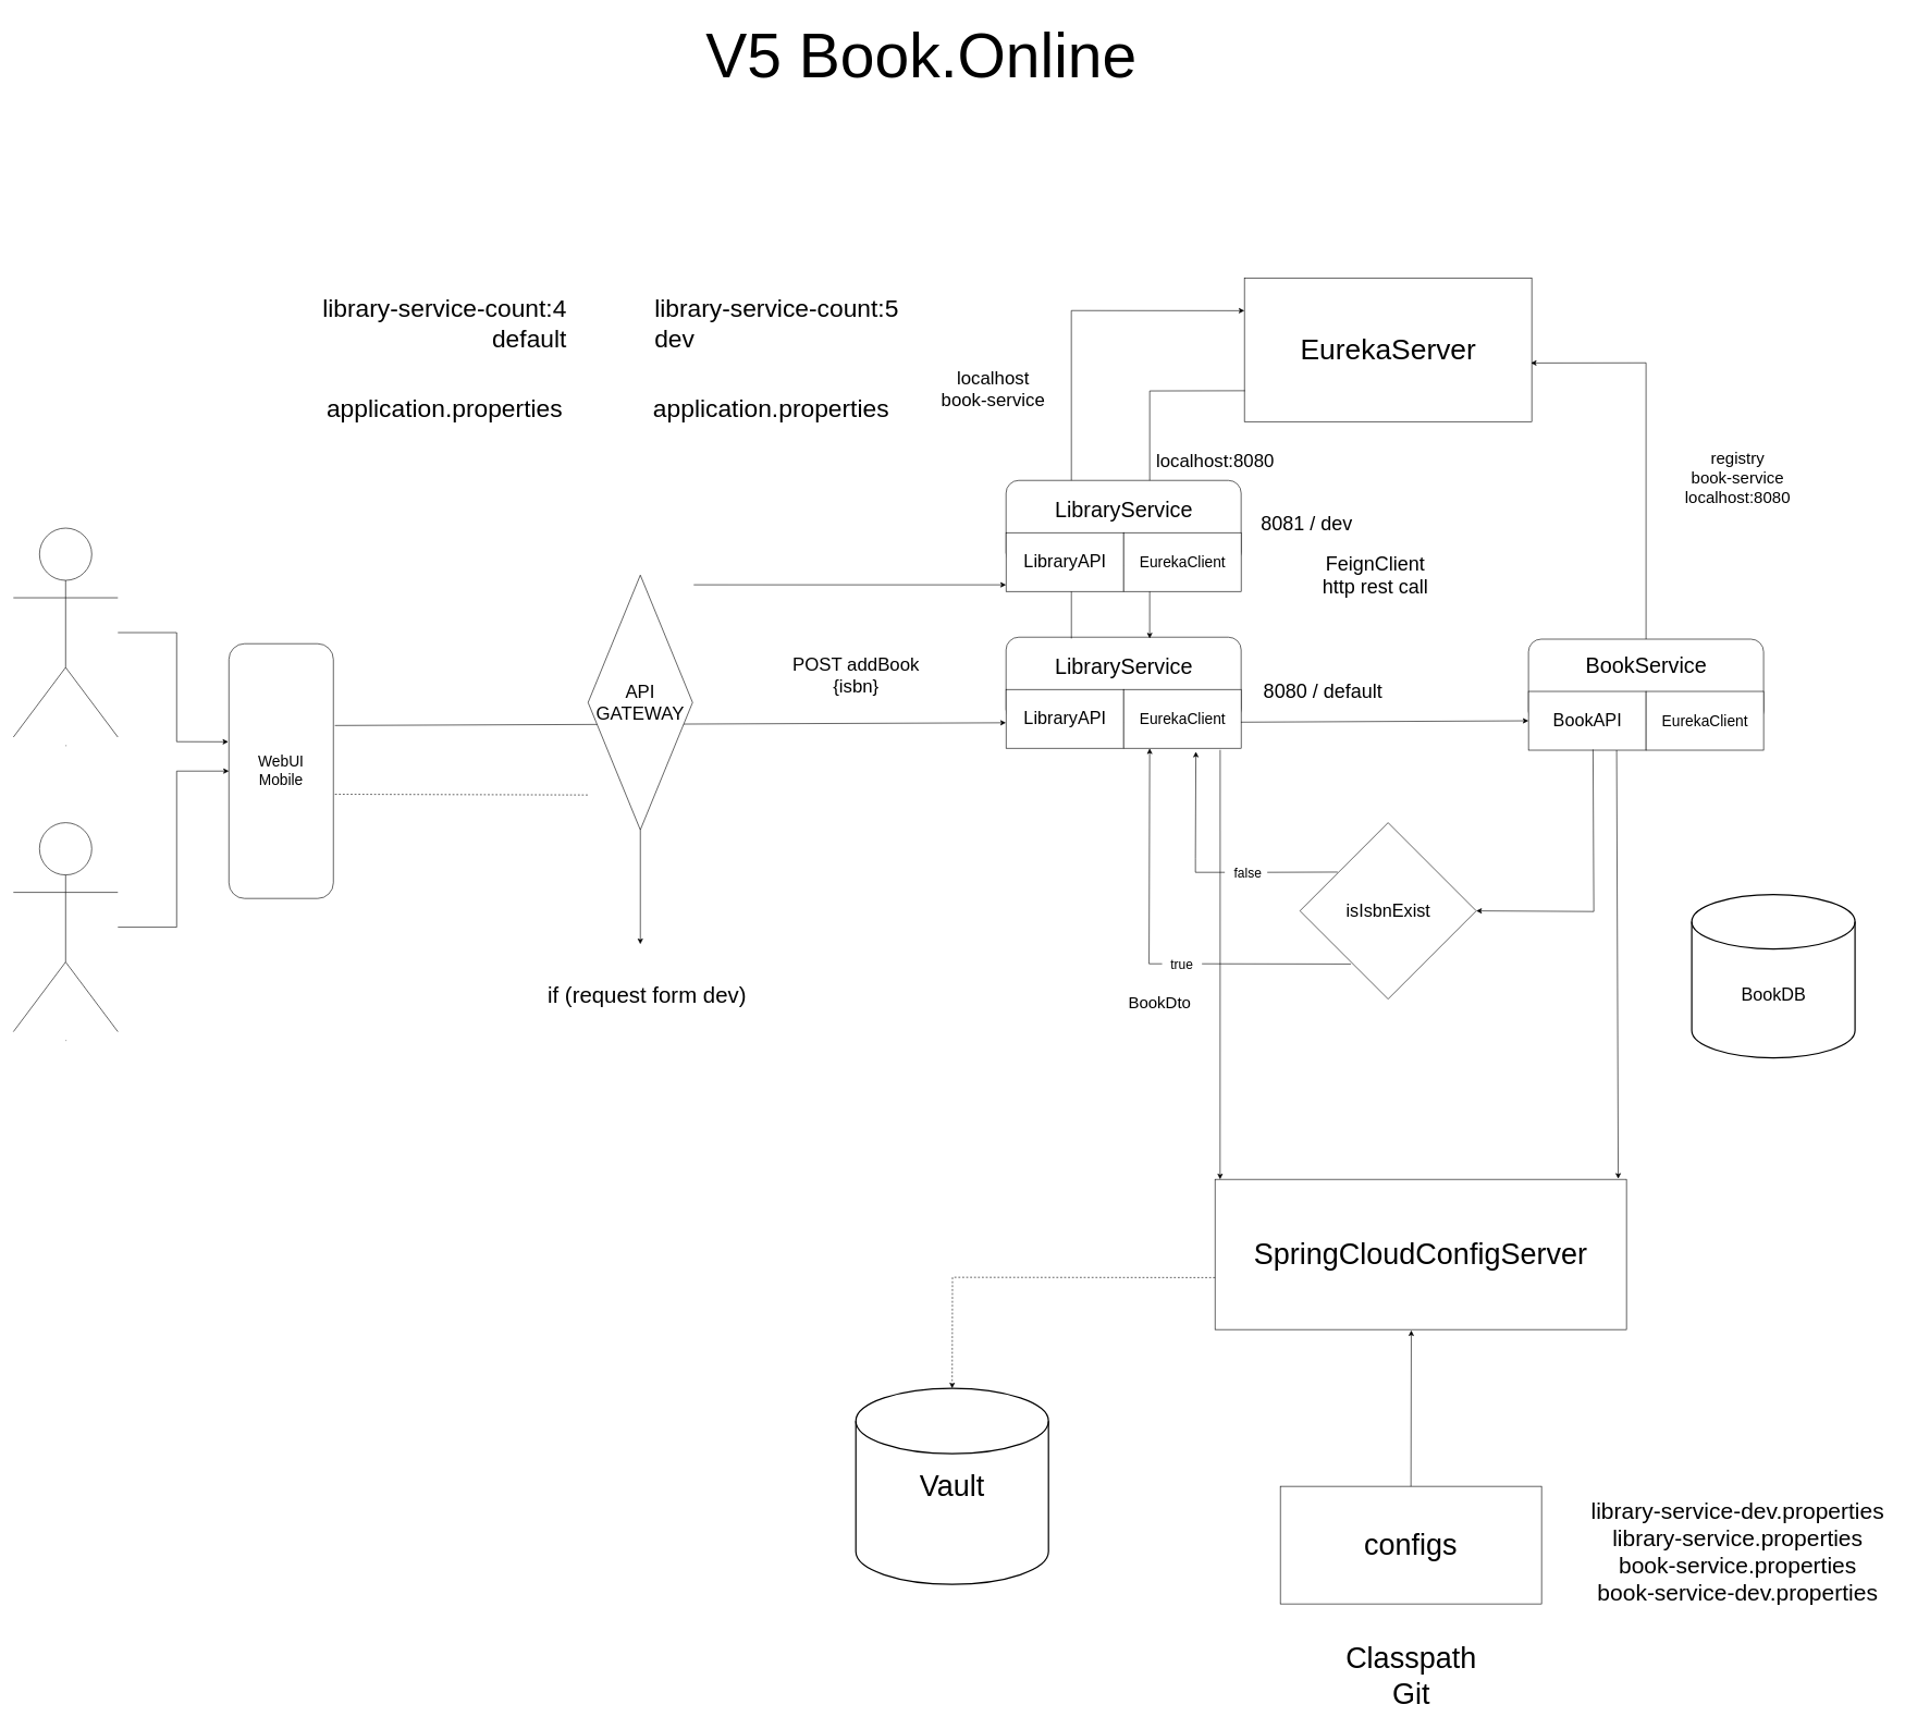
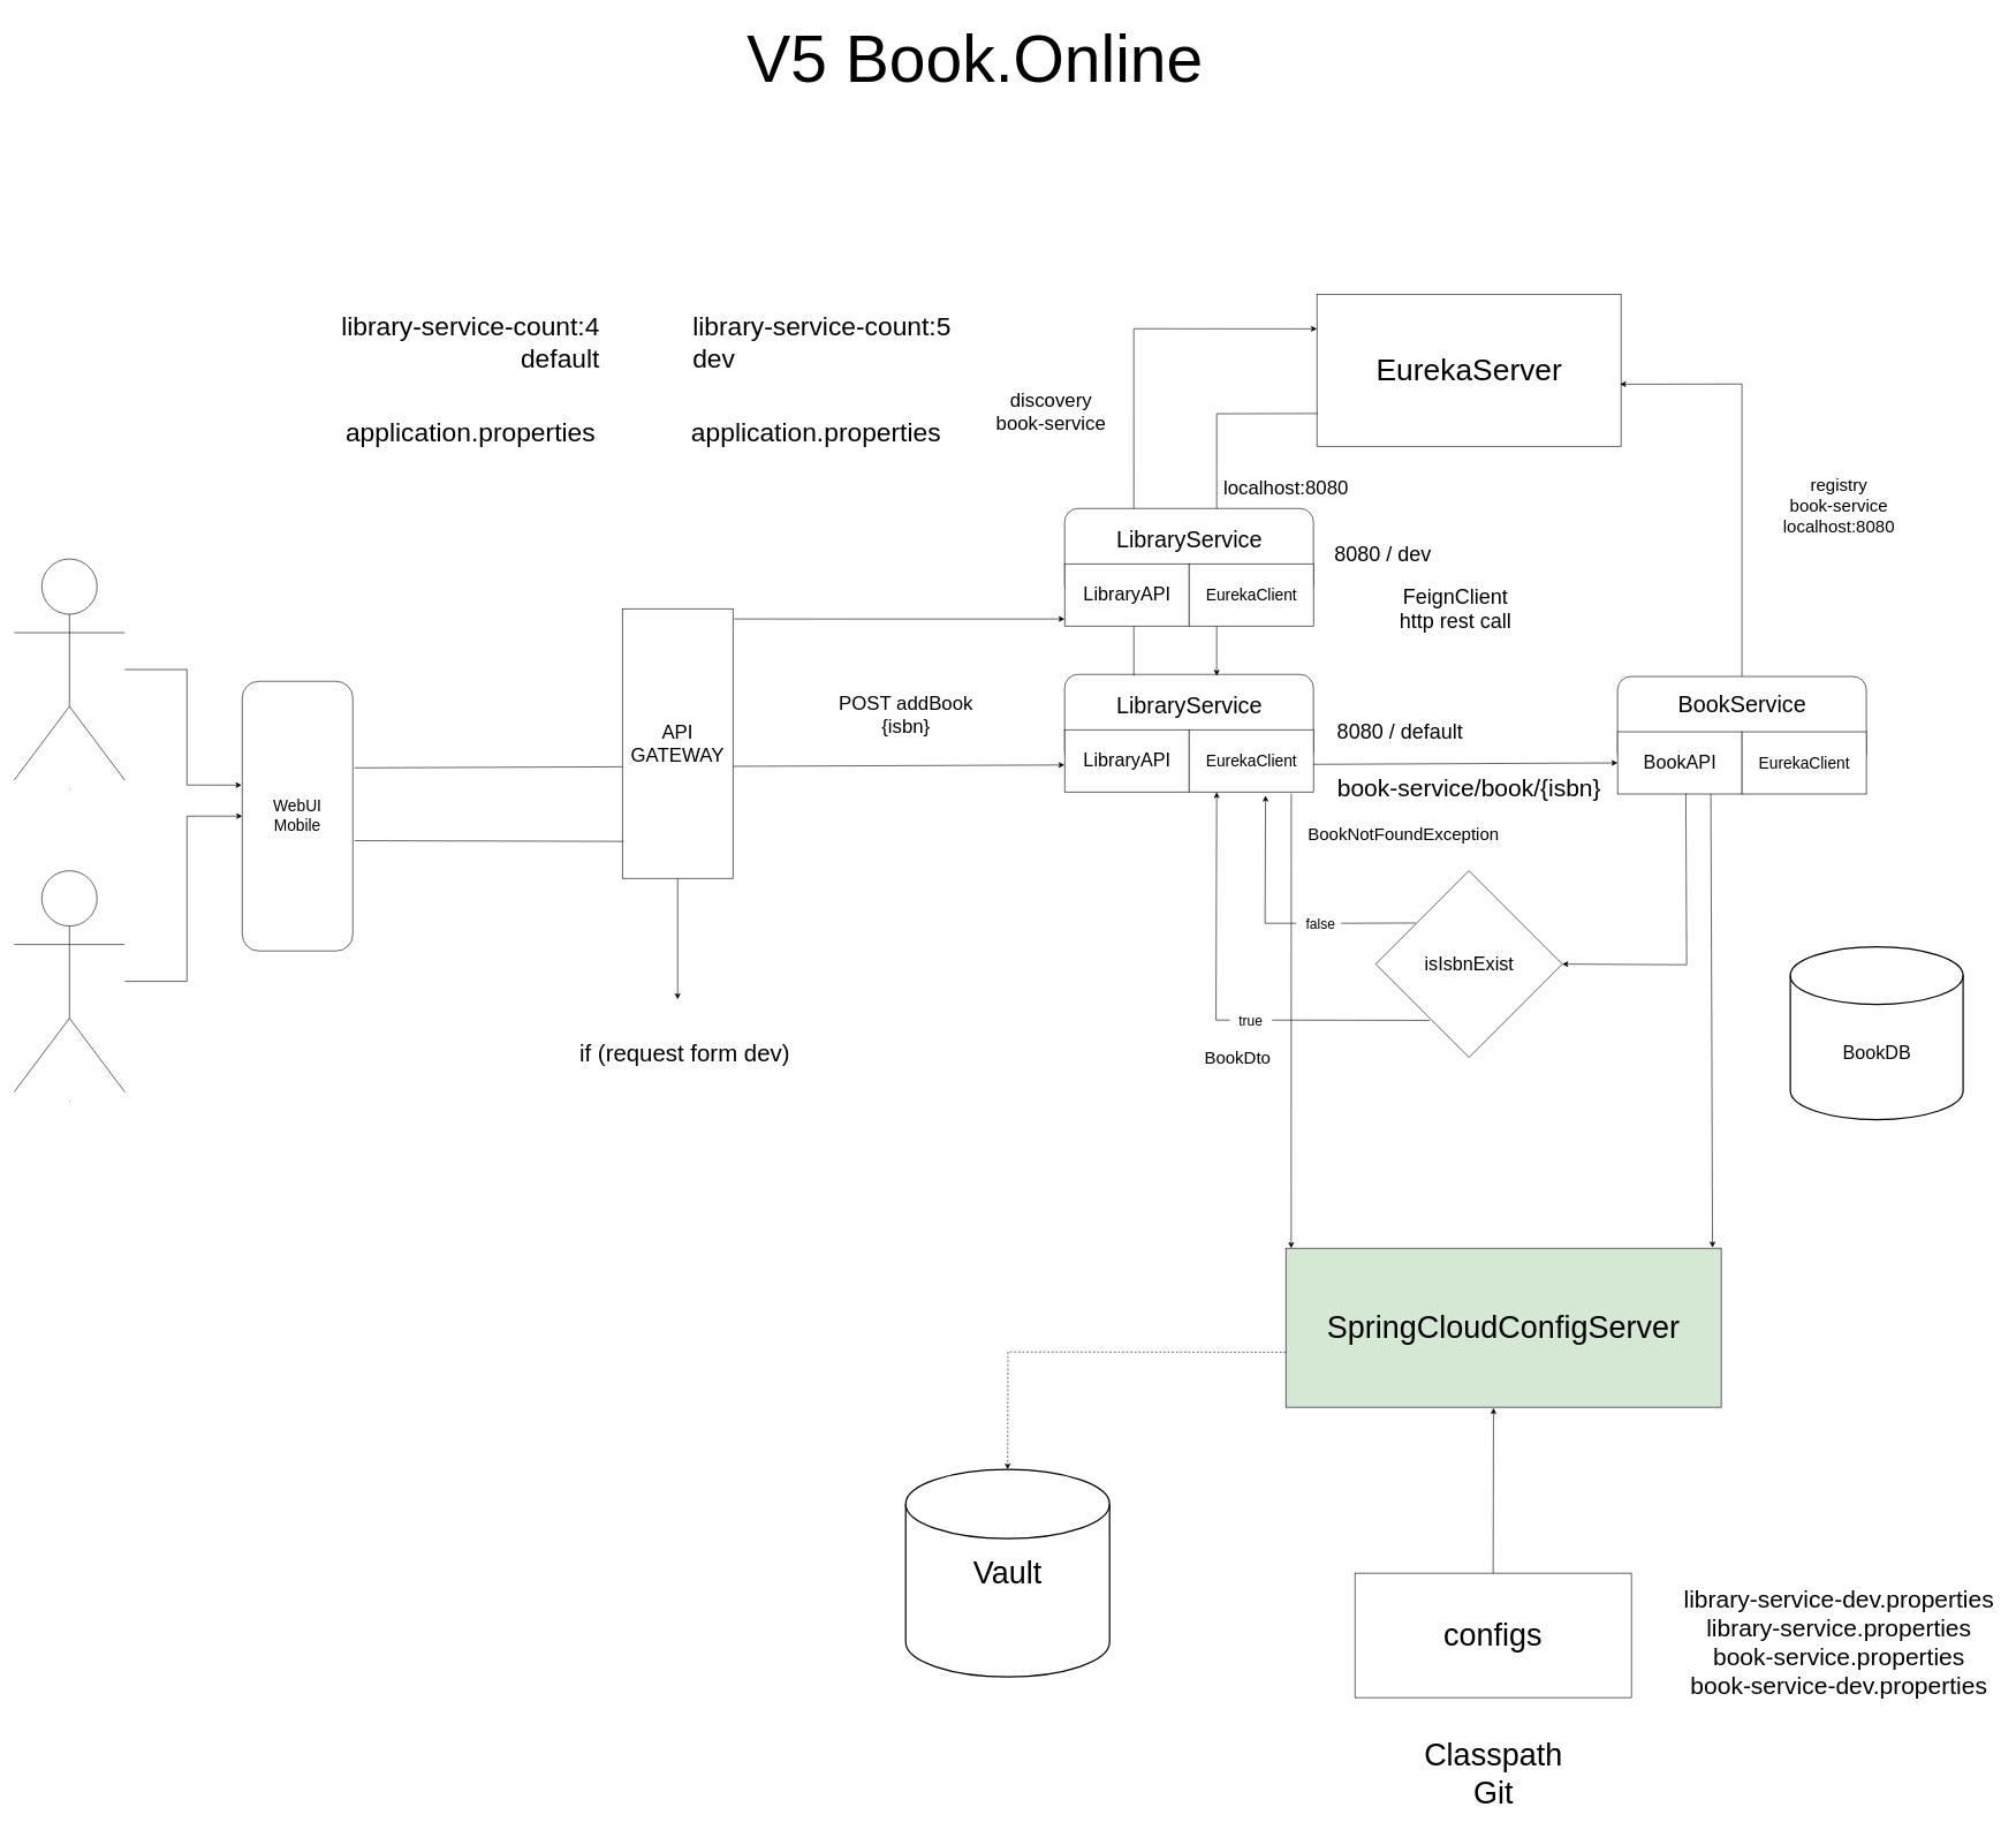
- <mxCell id="21" value="&lt;span style=&quot;font-size: 28px;&quot;&gt;localhost&lt;br&gt;book-service&lt;br&gt;&lt;/span&gt;" style="text;html=1;align=center;verticalAlign=middle;resizable=0;points=[];autosize=1;strokeColor=none;fillColor=none;" parent="1" vertex="1"><mxGeometry x="1430" y="555" width="180" height="80" as="geometry" /></mxCell>
+ <mxCell id="21" value="&lt;span style=&quot;font-size: 28px;&quot;&gt;discovery&lt;br&gt;book-service&lt;br&gt;&lt;/span&gt;" style="text;html=1;align=center;verticalAlign=middle;resizable=0;points=[];autosize=1;strokeColor=none;fillColor=none;" parent="1" vertex="1"><mxGeometry x="1430" y="555" width="180" height="80" as="geometry" /></mxCell>
- <mxCell id="48" value="&lt;font style=&quot;font-size: 30px;&quot;&gt;8081 / dev&lt;/font&gt;" style="text;html=1;align=center;verticalAlign=middle;resizable=0;points=[];autosize=1;strokeColor=none;fillColor=none;" parent="1" vertex="1"><mxGeometry x="1920" y="775" width="160" height="50" as="geometry" /></mxCell>
+ <mxCell id="48" value="&lt;font style=&quot;font-size: 30px;&quot;&gt;8080 / dev&lt;/font&gt;" style="text;html=1;align=center;verticalAlign=middle;resizable=0;points=[];autosize=1;strokeColor=none;fillColor=none;" parent="1" vertex="1"><mxGeometry x="1920" y="775" width="160" height="50" as="geometry" /></mxCell>
- <mxCell id="50" value="&lt;font style=&quot;font-size: 28px;&quot;&gt;API&lt;br&gt;GATEWAY&lt;/font&gt;" style="rhombus;whiteSpace=wrap;html=1;direction=south;" parent="1" vertex="1"><mxGeometry x="900" y="880" width="160" height="390" as="geometry" /></mxCell>
+ <mxCell id="50" value="&lt;font style=&quot;font-size: 28px;&quot;&gt;API&lt;br&gt;GATEWAY&lt;/font&gt;" style="rounded=0;whiteSpace=wrap;html=1;direction=south;" parent="1" vertex="1"><mxGeometry x="900" y="880" width="160" height="390" as="geometry" /></mxCell>
+ <mxCell id="35" value="&lt;font style=&quot;font-size: 35px;&quot;&gt;book-service/book/{isbn}&lt;/font&gt;" style="text;html=1;align=center;verticalAlign=middle;resizable=0;points=[];autosize=1;strokeColor=none;fillColor=none;" parent="1" vertex="1"><mxGeometry x="1925" y="1108" width="400" height="60" as="geometry" /></mxCell>
+ <mxCell id="41" value="&lt;font style=&quot;font-size: 25px;&quot;&gt;BookNotFoundException&lt;/font&gt;" style="text;html=1;align=center;verticalAlign=middle;resizable=0;points=[];autosize=1;strokeColor=none;fillColor=none;" parent="1" vertex="1"><mxGeometry x="1880" y="1185" width="300" height="40" as="geometry" /></mxCell>
- <mxCell id="53" value="" style="endArrow=none;html=1;rounded=0;exitX=0.591;exitY=-0.015;exitDx=0;exitDy=0;exitPerimeter=0;entryX=0.863;entryY=0.989;entryDx=0;entryDy=0;entryPerimeter=0;dashed=1;" parent="1" source="4" target="50" edge="1"><mxGeometry width="50" height="50" relative="1" as="geometry"><mxPoint x="990" y="795" as="sourcePoint" /><mxPoint x="1040" y="745" as="targetPoint" /></mxGeometry></mxCell>
+ <mxCell id="53" value="" style="endArrow=none;html=1;rounded=0;exitX=0.591;exitY=-0.015;exitDx=0;exitDy=0;exitPerimeter=0;entryX=0.863;entryY=0.989;entryDx=0;entryDy=0;entryPerimeter=0;" parent="1" source="4" target="50" edge="1"><mxGeometry width="50" height="50" relative="1" as="geometry"><mxPoint x="990" y="795" as="sourcePoint" /><mxPoint x="1040" y="745" as="targetPoint" /></mxGeometry></mxCell>
- <mxCell id="55" value="&lt;font style=&quot;font-size: 25px;&quot;&gt;BookDto&lt;/font&gt;" style="text;html=1;align=center;verticalAlign=middle;resizable=0;points=[];autosize=1;strokeColor=none;fillColor=none;" parent="1" vertex="1"><mxGeometry x="1715" y="1513" width="120" height="40" as="geometry" /></mxCell>
+ <mxCell id="55" value="&lt;font style=&quot;font-size: 25px;&quot;&gt;BookDto&lt;/font&gt;" style="text;html=1;align=center;verticalAlign=middle;resizable=0;points=[];autosize=1;strokeColor=none;fillColor=none;" parent="1" vertex="1"><mxGeometry x="1730" y="1508" width="120" height="40" as="geometry" /></mxCell>
- <mxCell id="62" value="&lt;font style=&quot;font-size: 45px;&quot;&gt;SpringCloudConfigServer&lt;/font&gt;" style="rounded=0;whiteSpace=wrap;html=1;" vertex="1" parent="1"><mxGeometry x="1860" y="1805" width="630" height="230" as="geometry" /></mxCell>
+ <mxCell id="62" value="&lt;font style=&quot;font-size: 45px;&quot;&gt;SpringCloudConfigServer&lt;/font&gt;" style="rounded=0;whiteSpace=wrap;html=1;fillColor=#d5e8d4;" vertex="1" parent="1"><mxGeometry x="1860" y="1805" width="630" height="230" as="geometry" /></mxCell>
